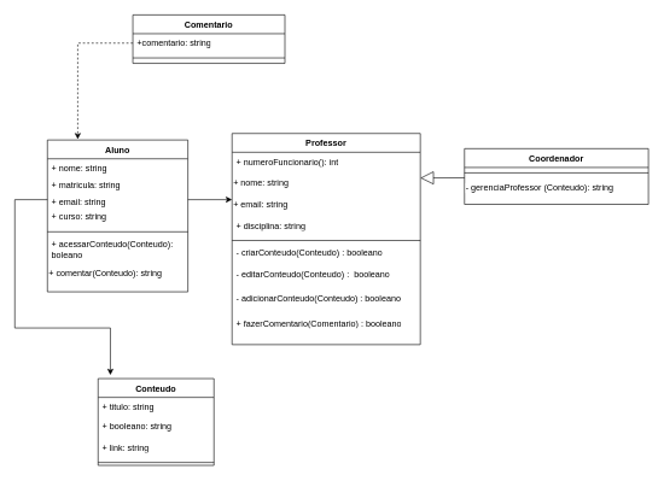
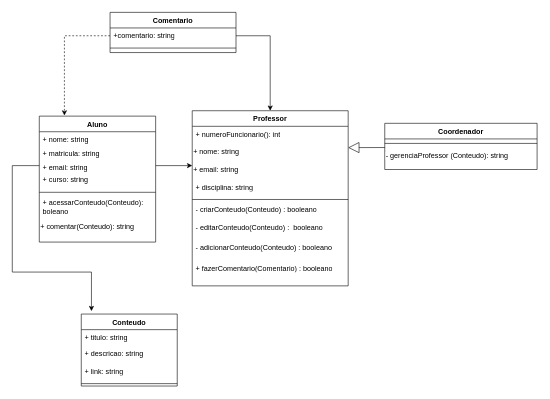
+ <mxCell id="35" style="edgeStyle=orthogonalEdgeStyle;rounded=0;orthogonalLoop=1;jettySize=auto;html=1;" edge="1" parent="1" source="33" target="10"><mxGeometry relative="1" as="geometry" /></mxCell>
- <mxCell id="26" value="&lt;div&gt;+ booleano: string&lt;/div&gt;&lt;div&gt;&lt;br&gt;&lt;/div&gt;" style="text;strokeColor=none;fillColor=none;align=left;verticalAlign=top;spacingLeft=4;spacingRight=4;overflow=hidden;rotatable=0;points=[[0,0.5],[1,0.5]];portConstraint=eastwest;whiteSpace=wrap;html=1;" vertex="1" parent="24"><mxGeometry y="52" width="160" height="30" as="geometry" /></mxCell>
+ <mxCell id="26" value="&lt;div&gt;+ descricao: string&lt;/div&gt;&lt;div&gt;&lt;br&gt;&lt;/div&gt;" style="text;strokeColor=none;fillColor=none;align=left;verticalAlign=top;spacingLeft=4;spacingRight=4;overflow=hidden;rotatable=0;points=[[0,0.5],[1,0.5]];portConstraint=eastwest;whiteSpace=wrap;html=1;" vertex="1" parent="24"><mxGeometry y="52" width="160" height="30" as="geometry" /></mxCell>
